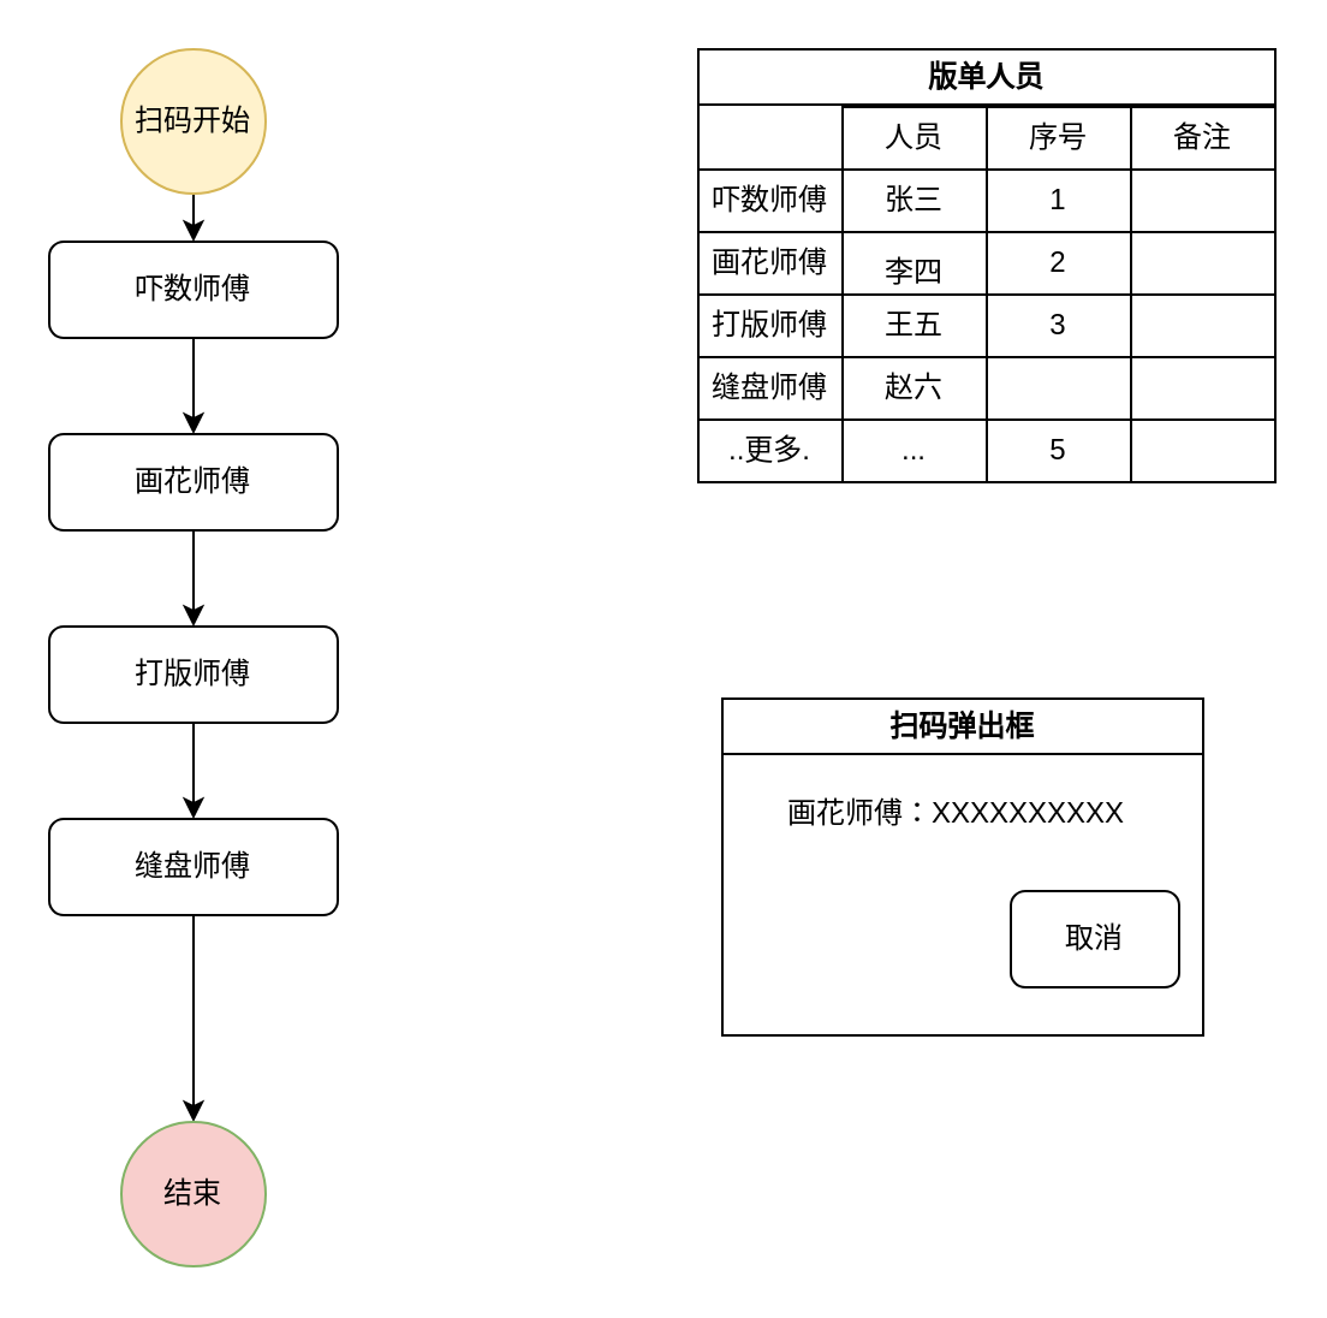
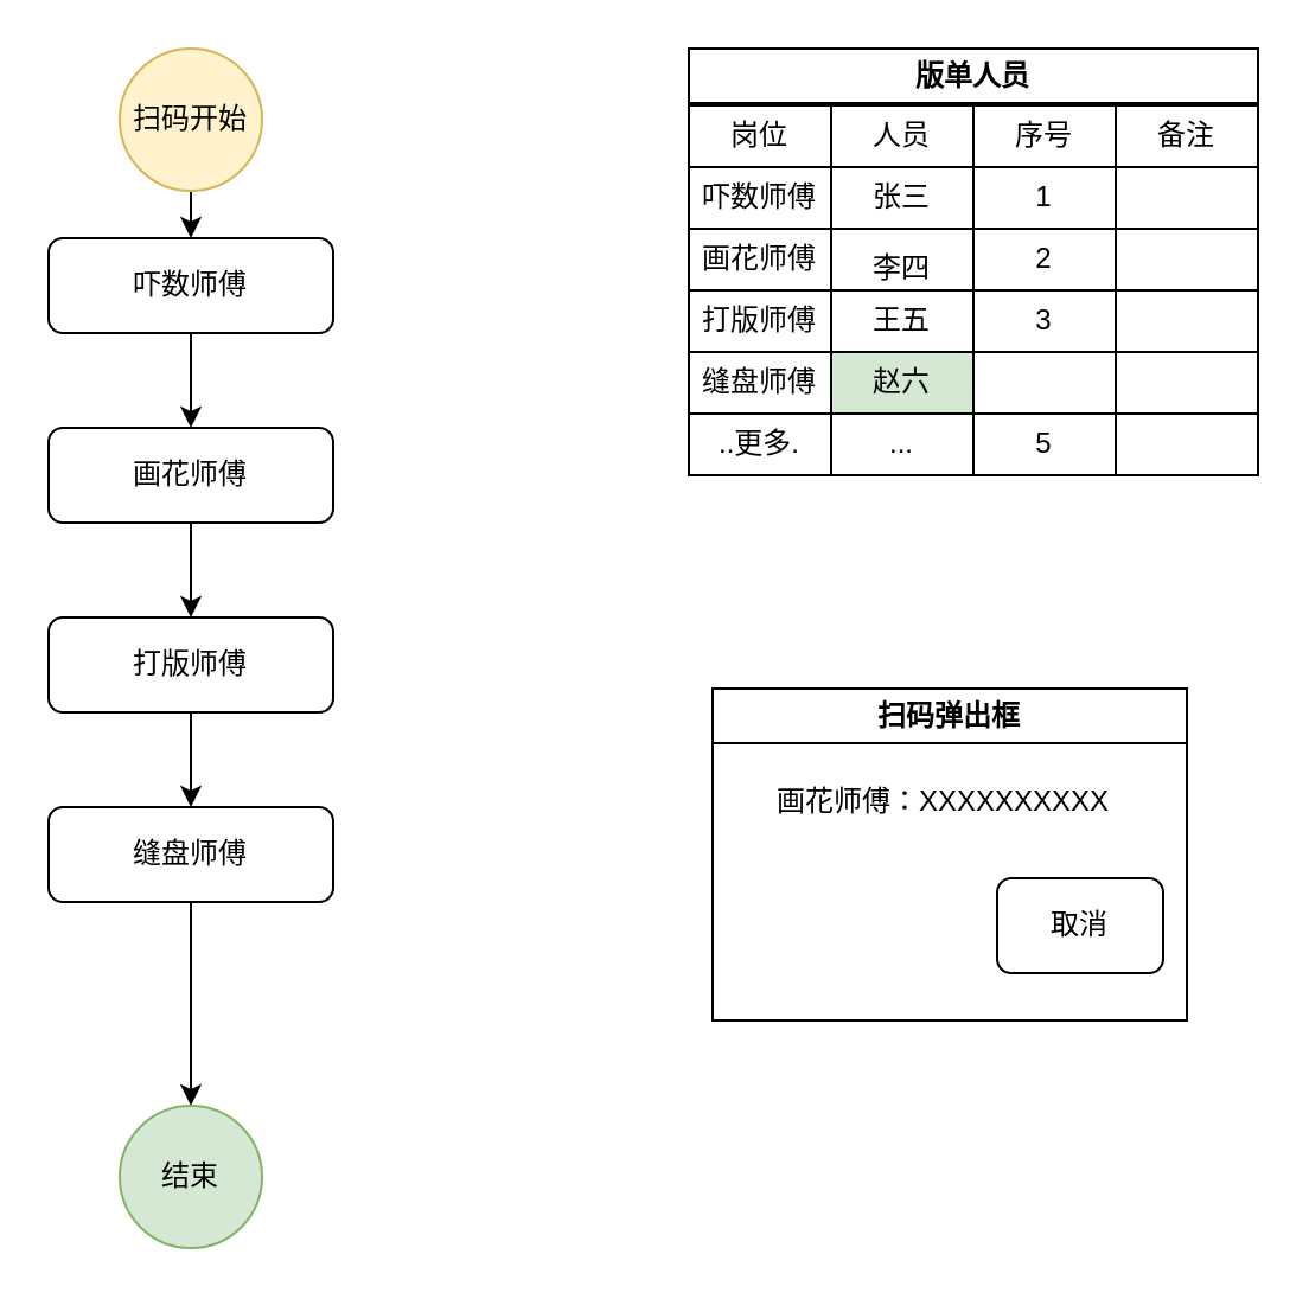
+ <mxCell id="17" value="岗位" style="rounded=0;whiteSpace=wrap;html=1;" vertex="1" parent="16"><mxGeometry y="24" width="60" height="26" as="geometry" /></mxCell>
- <mxCell id="34" value="赵六" style="rounded=0;whiteSpace=wrap;html=1;" vertex="1" parent="16"><mxGeometry x="60" y="128" width="60" height="26" as="geometry" /></mxCell>
+ <mxCell id="34" value="赵六" style="rounded=0;whiteSpace=wrap;html=1;fillColor=#d5e8d4;" vertex="1" parent="16"><mxGeometry x="60" y="128" width="60" height="26" as="geometry" /></mxCell>
- <mxCell id="12" value="结束" style="ellipse;whiteSpace=wrap;html=1;aspect=fixed;fillColor=#f8cecc;strokeColor=#82b366;" vertex="1" parent="1"><mxGeometry x="50" y="466" width="60" height="60" as="geometry" /></mxCell>
+ <mxCell id="12" value="结束" style="ellipse;whiteSpace=wrap;html=1;aspect=fixed;fillColor=#d5e8d4;strokeColor=#82b366;" vertex="1" parent="1"><mxGeometry x="50" y="466" width="60" height="60" as="geometry" /></mxCell>
